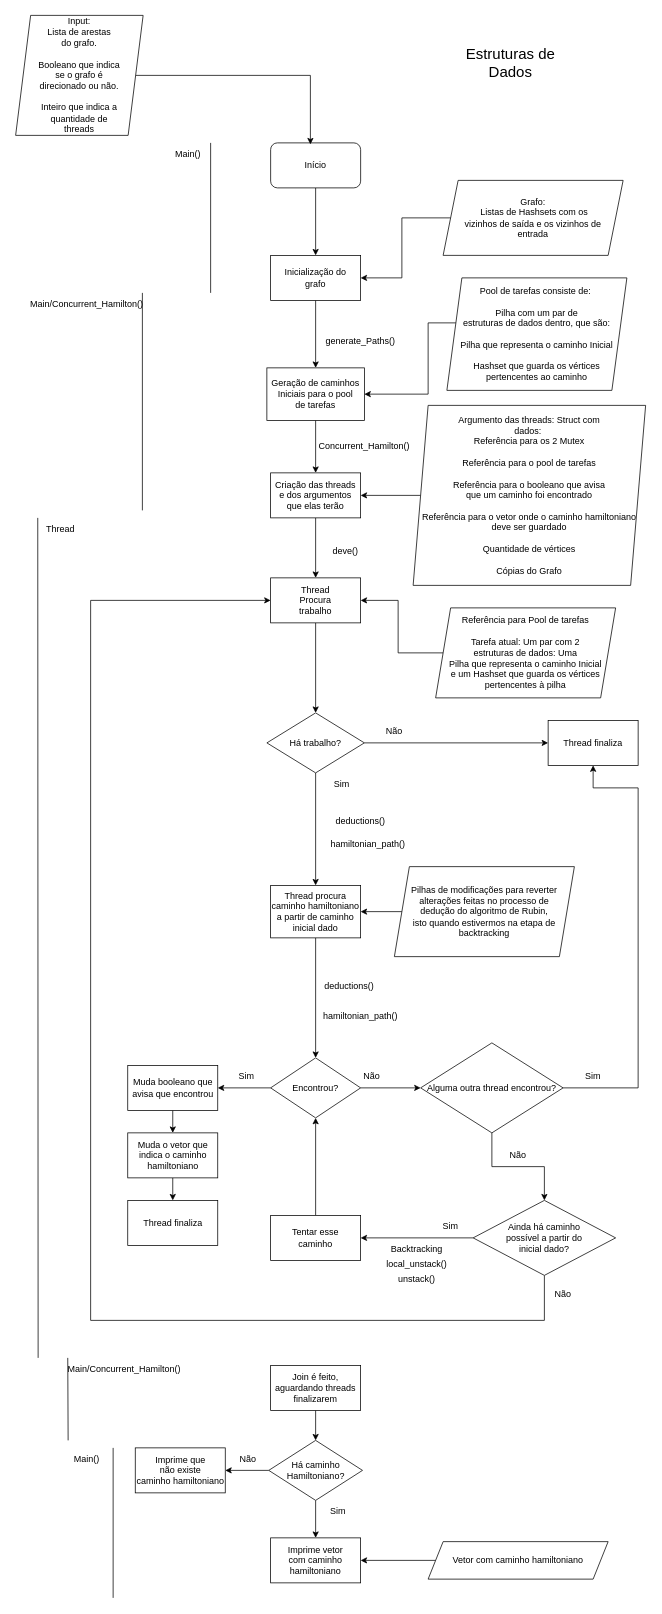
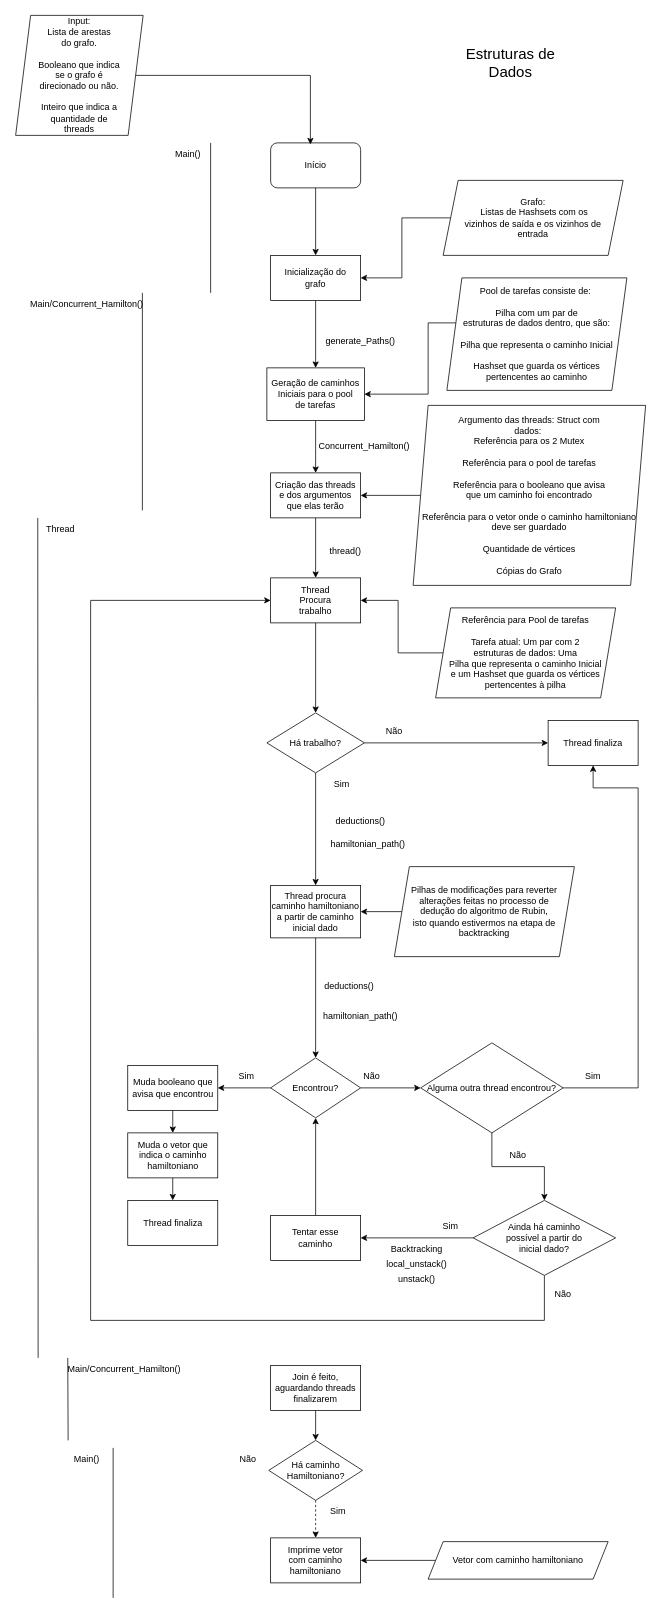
- <mxCell id="53" value="deve()" style="text;html=1;align=center;verticalAlign=middle;whiteSpace=wrap;rounded=0;" parent="1" vertex="1"><mxGeometry x="400" y="720" width="120" height="30" as="geometry" /></mxCell>
+ <mxCell id="53" value="thread()" style="text;html=1;align=center;verticalAlign=middle;whiteSpace=wrap;rounded=0;" parent="1" vertex="1"><mxGeometry x="400" y="720" width="120" height="30" as="geometry" /></mxCell>
- <mxCell id="74" value="&lt;div&gt;Imprime que&lt;/div&gt;&lt;div&gt;não existe&lt;/div&gt;&lt;div&gt;caminho hamiltoniano&lt;br&gt;&lt;/div&gt;" style="rounded=0;whiteSpace=wrap;html=1;" parent="1" vertex="1"><mxGeometry x="179.5" y="1930" width="120" height="60" as="geometry" /></mxCell>
- <mxCell id="72" style="edgeStyle=orthogonalEdgeStyle;rounded=0;orthogonalLoop=1;jettySize=auto;html=1;entryX=1;entryY=0.5;entryDx=0;entryDy=0;" parent="1" source="73" target="74" edge="1"><mxGeometry relative="1" as="geometry" /></mxCell>
- <mxCell id="71" style="edgeStyle=orthogonalEdgeStyle;rounded=0;orthogonalLoop=1;jettySize=auto;html=1;exitX=0.5;exitY=1;exitDx=0;exitDy=0;entryX=0.5;entryY=0;entryDx=0;entryDy=0;" parent="1" source="73" target="75" edge="1"><mxGeometry relative="1" as="geometry" /></mxCell>
+ <mxCell id="71" style="edgeStyle=orthogonalEdgeStyle;rounded=0;orthogonalLoop=1;jettySize=auto;html=1;exitX=0.5;exitY=1;exitDx=0;exitDy=0;entryX=0.5;entryY=0;entryDx=0;entryDy=0;dashed=1;" parent="1" source="73" target="75" edge="1"><mxGeometry relative="1" as="geometry" /></mxCell>
